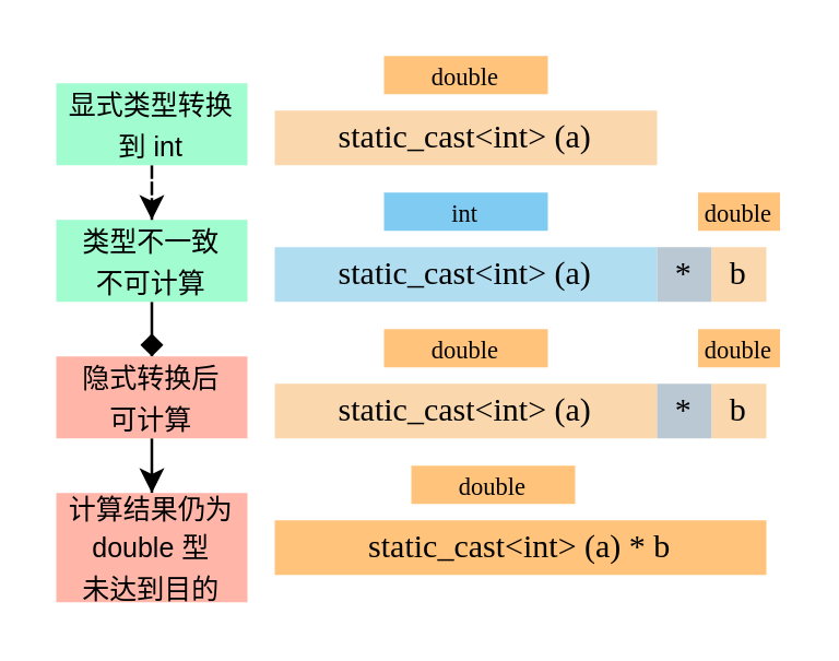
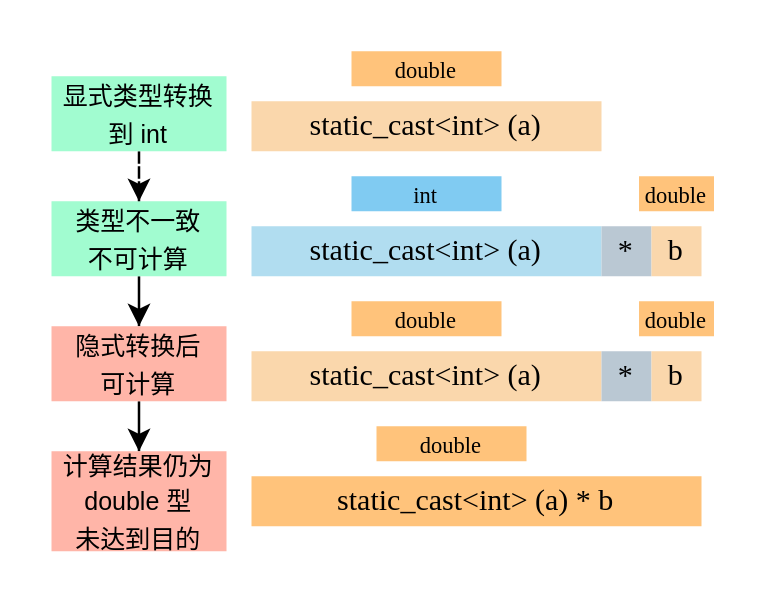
- <mxCell id="6" value="" style="edgeStyle=orthogonalEdgeStyle;rounded=0;orthogonalLoop=1;jettySize=auto;html=1;endArrow=diamond;" parent="1" source="7" target="9" edge="1"><mxGeometry relative="1" as="geometry" /></mxCell>
+ <mxCell id="6" value="" style="edgeStyle=orthogonalEdgeStyle;rounded=0;orthogonalLoop=1;jettySize=auto;html=1;" parent="1" source="7" target="9" edge="1"><mxGeometry relative="1" as="geometry" /></mxCell>
